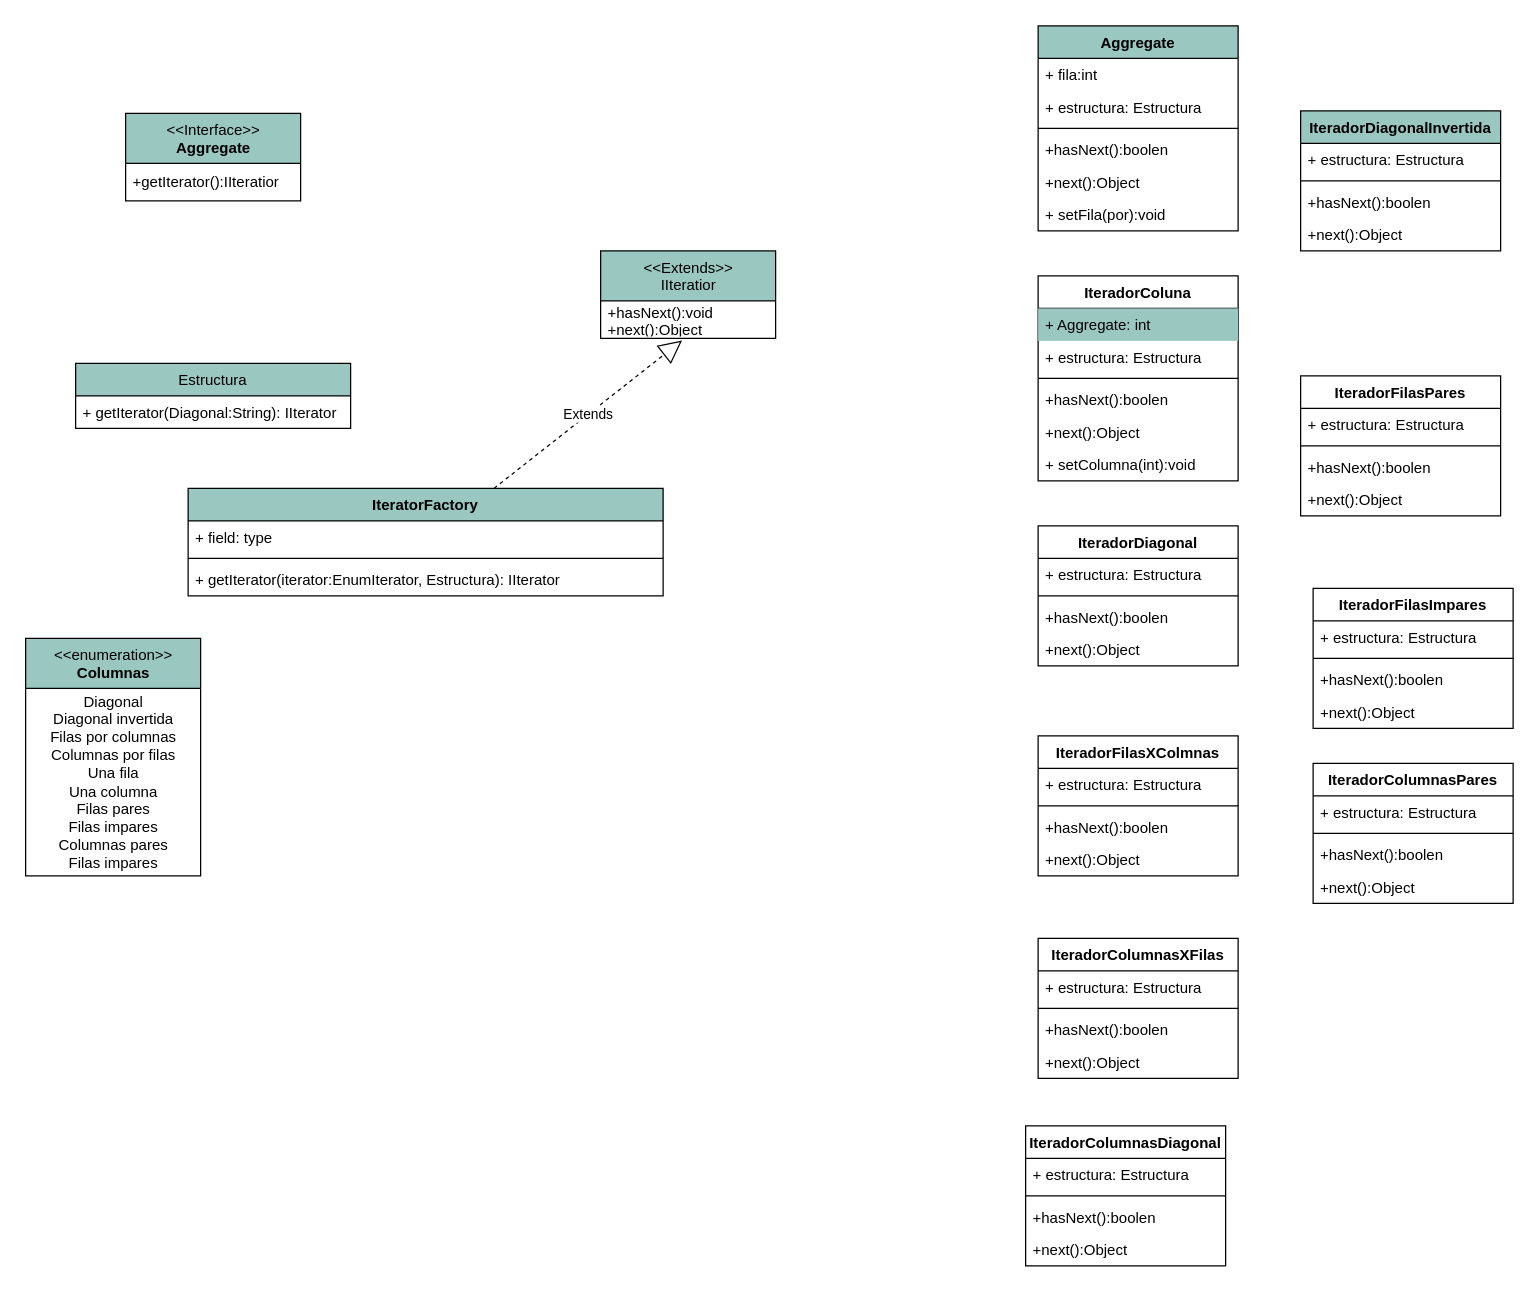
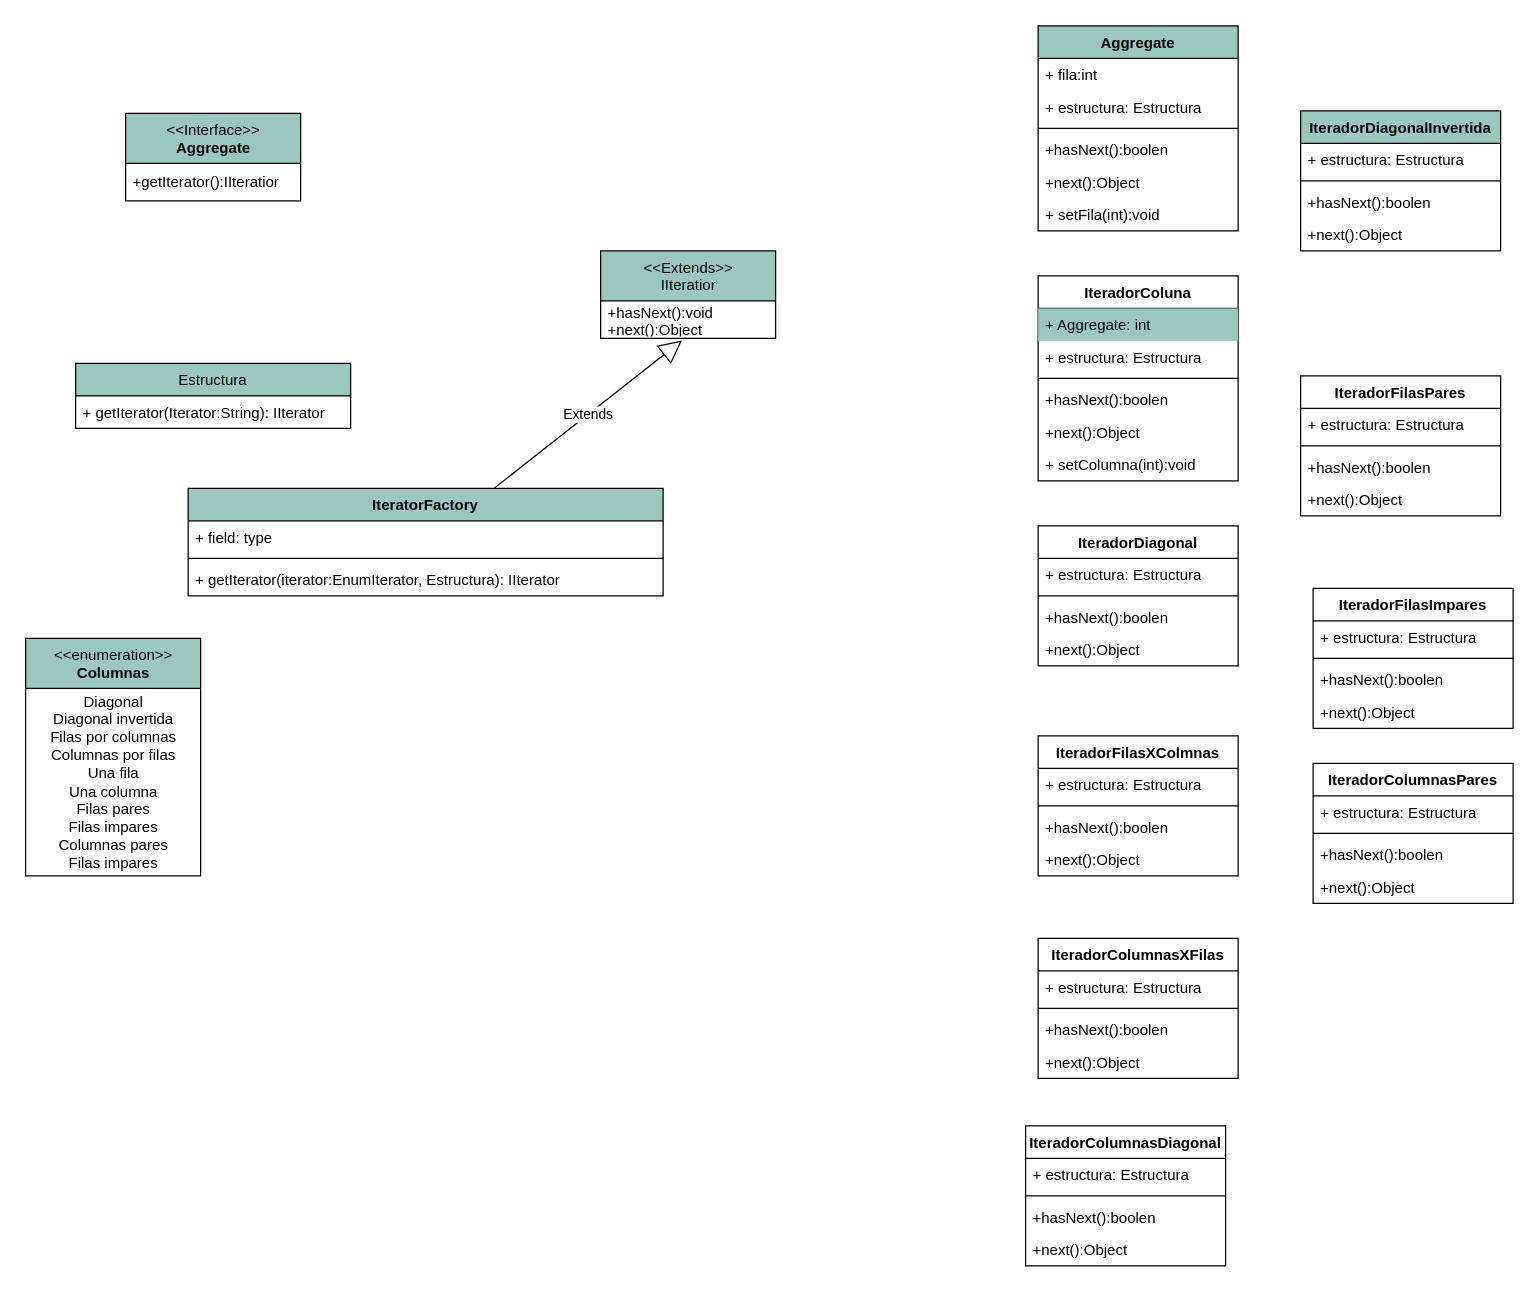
- <mxCell id="10" value="+ setFila(por):void" style="text;strokeColor=none;fillColor=none;align=left;verticalAlign=top;spacingLeft=4;spacingRight=4;overflow=hidden;rotatable=0;points=[[0,0.5],[1,0.5]];portConstraint=eastwest;" vertex="1" parent="4"><mxGeometry y="138" width="160" height="26" as="geometry" /></mxCell>
+ <mxCell id="10" value="+ setFila(int):void" style="text;strokeColor=none;fillColor=none;align=left;verticalAlign=top;spacingLeft=4;spacingRight=4;overflow=hidden;rotatable=0;points=[[0,0.5],[1,0.5]];portConstraint=eastwest;" vertex="1" parent="4"><mxGeometry y="138" width="160" height="26" as="geometry" /></mxCell>
- <mxCell id="3" value="+ getIterator(Diagonal:String): IIterator" style="text;strokeColor=none;fillColor=none;align=left;verticalAlign=top;spacingLeft=4;spacingRight=4;overflow=hidden;rotatable=0;points=[[0,0.5],[1,0.5]];portConstraint=eastwest;" vertex="1" parent="2"><mxGeometry y="26" width="220" height="26" as="geometry" /></mxCell>
+ <mxCell id="3" value="+ getIterator(Iterator:String): IIterator" style="text;strokeColor=none;fillColor=none;align=left;verticalAlign=top;spacingLeft=4;spacingRight=4;overflow=hidden;rotatable=0;points=[[0,0.5],[1,0.5]];portConstraint=eastwest;" vertex="1" parent="2"><mxGeometry y="26" width="220" height="26" as="geometry" /></mxCell>
- <mxCell id="68" value="Extends" style="endArrow=block;endSize=16;endFill=0;html=1;rounded=0;entryX=0.465;entryY=1.058;entryDx=0;entryDy=0;entryPerimeter=0;dashed=1;" edge="1" parent="1" source="22" target="14"><mxGeometry width="160" relative="1" as="geometry"><mxPoint x="410" y="330" as="sourcePoint" /><mxPoint x="570" y="330" as="targetPoint" /></mxGeometry></mxCell>
+ <mxCell id="68" value="Extends" style="endArrow=block;endSize=16;endFill=0;html=1;rounded=0;entryX=0.465;entryY=1.058;entryDx=0;entryDy=0;entryPerimeter=0;" edge="1" parent="1" source="22" target="14"><mxGeometry width="160" relative="1" as="geometry"><mxPoint x="410" y="330" as="sourcePoint" /><mxPoint x="570" y="330" as="targetPoint" /></mxGeometry></mxCell>
